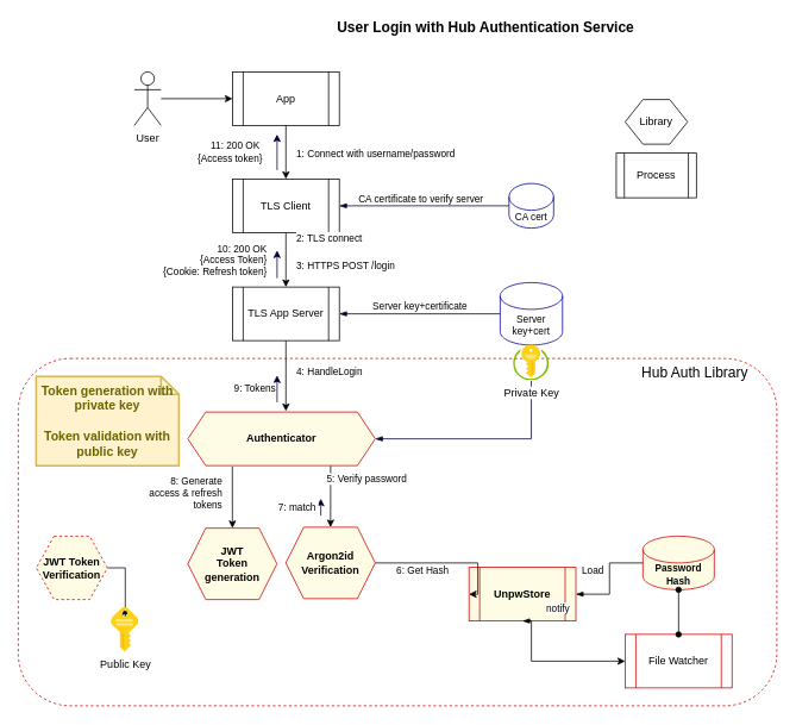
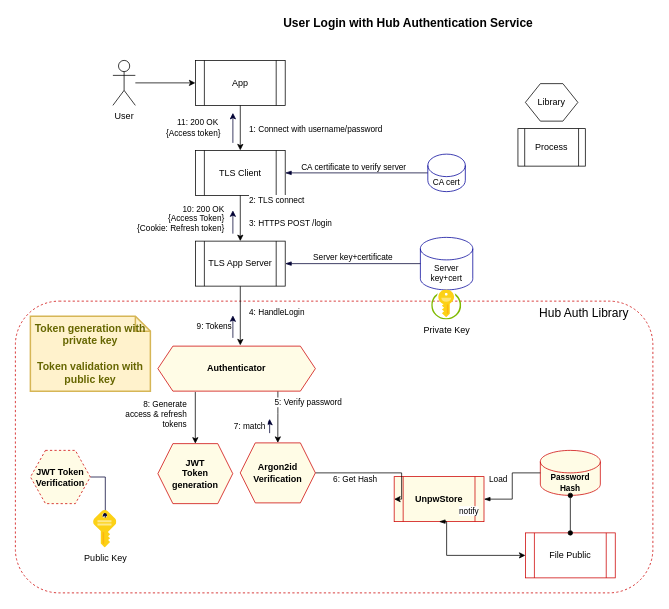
- <mxCell id="26" style="edgeStyle=orthogonalEdgeStyle;rounded=0;jumpStyle=none;jumpSize=10;orthogonalLoop=1;jettySize=auto;html=1;fontSize=11;strokeColor=#000033;align=left;exitX=1;exitY=0.5;exitDx=0;exitDy=0;startArrow=blockThin;startFill=1;endArrow=none;endFill=0;" parent="1" source="44" target="39" edge="1"><mxGeometry relative="1" as="geometry"><mxPoint x="258.878" y="700.681" as="targetPoint" /></mxGeometry></mxCell>
- <mxCell id="14" value="File Watcher" style="shape=process;whiteSpace=wrap;html=1;backgroundOutline=1;strokeColor=#CC0000;" parent="1" vertex="1"><mxGeometry x="700.063" y="710" width="119.765" height="60" as="geometry" /></mxCell>
+ <mxCell id="14" value="File Public" style="shape=process;whiteSpace=wrap;html=1;backgroundOutline=1;strokeColor=#CC0000;" parent="1" vertex="1"><mxGeometry x="700.063" y="710" width="119.765" height="60" as="geometry" /></mxCell>
